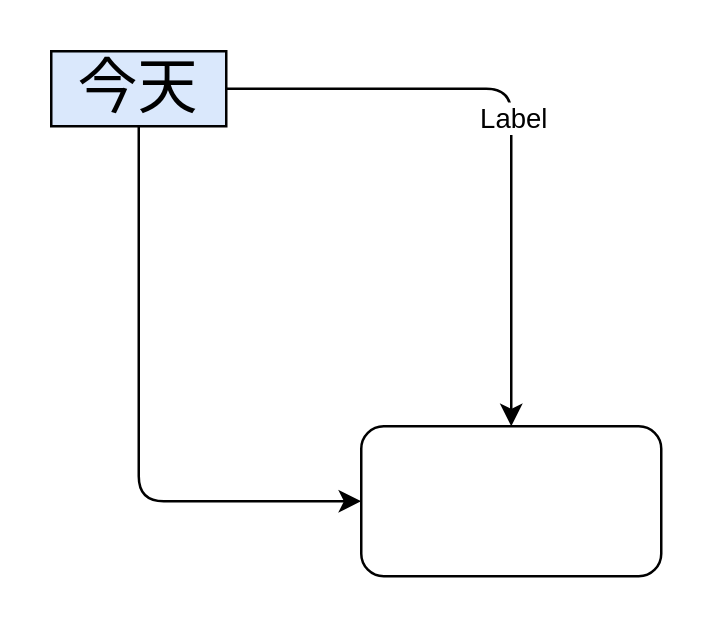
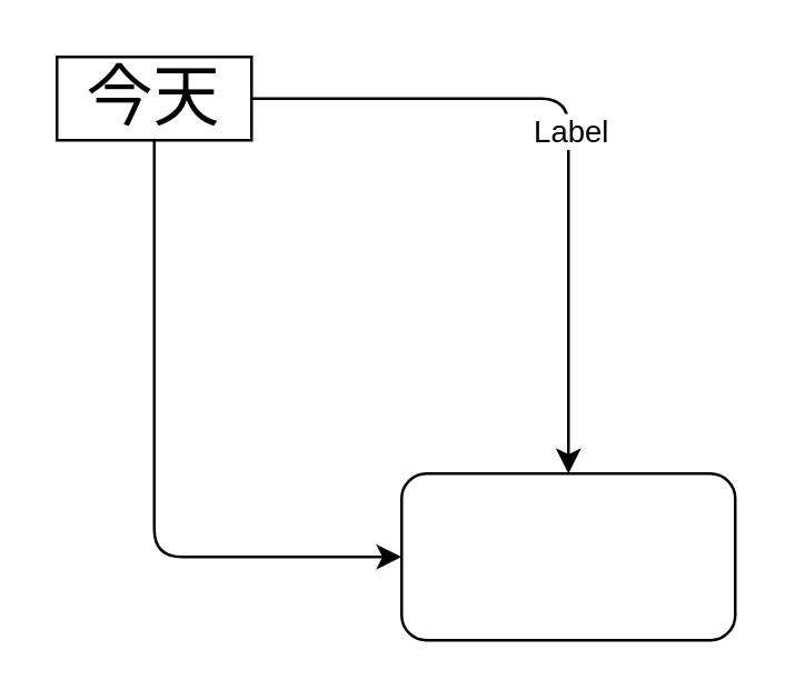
- <mxCell id="2" value="&lt;font style=&quot;font-size: 24px&quot;&gt;今天&lt;/font&gt;" style="rounded=0;whiteSpace=wrap;html=1;fillColor=#dae8fc;" vertex="1" parent="1"><mxGeometry x="20" y="20" width="70" height="30" as="geometry" /></mxCell>
+ <mxCell id="2" value="&lt;font style=&quot;font-size: 24px&quot;&gt;今天&lt;/font&gt;" style="rounded=0;whiteSpace=wrap;html=1;" vertex="1" parent="1"><mxGeometry x="20" y="20" width="70" height="30" as="geometry" /></mxCell>
